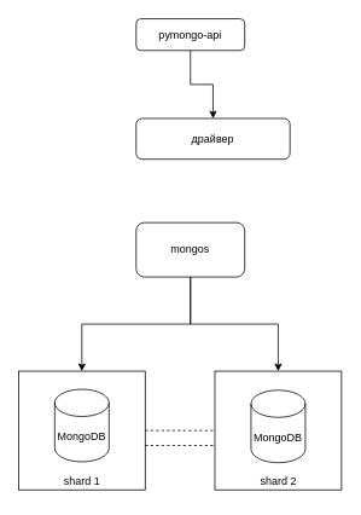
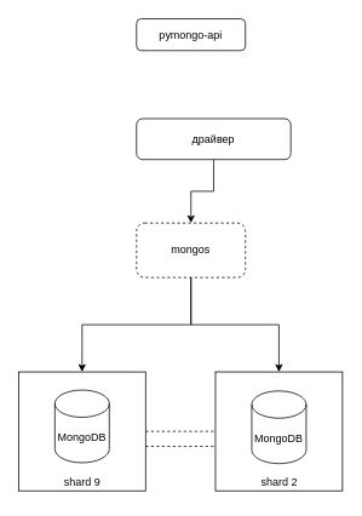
- <mxCell id="15" style="edgeStyle=orthogonalEdgeStyle;rounded=0;orthogonalLoop=1;jettySize=auto;html=1;entryX=0.5;entryY=0;entryDx=0;entryDy=0;" parent="1" source="16" target="6" edge="1"><mxGeometry relative="1" as="geometry" /></mxCell>
+ <mxCell id="5" style="edgeStyle=orthogonalEdgeStyle;rounded=0;orthogonalLoop=1;jettySize=auto;html=1;" parent="1" source="6" target="13" edge="1"><mxGeometry relative="1" as="geometry" /></mxCell>
- <mxCell id="13" value="mongos" style="rounded=1;whiteSpace=wrap;html=1;" parent="1" vertex="1"><mxGeometry x="150" y="245" width="120" height="60" as="geometry" /></mxCell>
+ <mxCell id="13" value="mongos" style="rounded=1;whiteSpace=wrap;html=1;dashed=1;" parent="1" vertex="1"><mxGeometry x="150" y="245" width="120" height="60" as="geometry" /></mxCell>
- <mxCell id="7" value="shard 1" style="text;html=1;align=center;verticalAlign=middle;resizable=0;points=[];autosize=1;strokeColor=none;fillColor=none;" parent="1" vertex="1"><mxGeometry x="60" y="516" width="60" height="30" as="geometry" /></mxCell>
+ <mxCell id="7" value="shard 9" style="text;html=1;align=center;verticalAlign=middle;resizable=0;points=[];autosize=1;strokeColor=none;fillColor=none;" parent="1" vertex="1"><mxGeometry x="60" y="516" width="60" height="30" as="geometry" /></mxCell>
